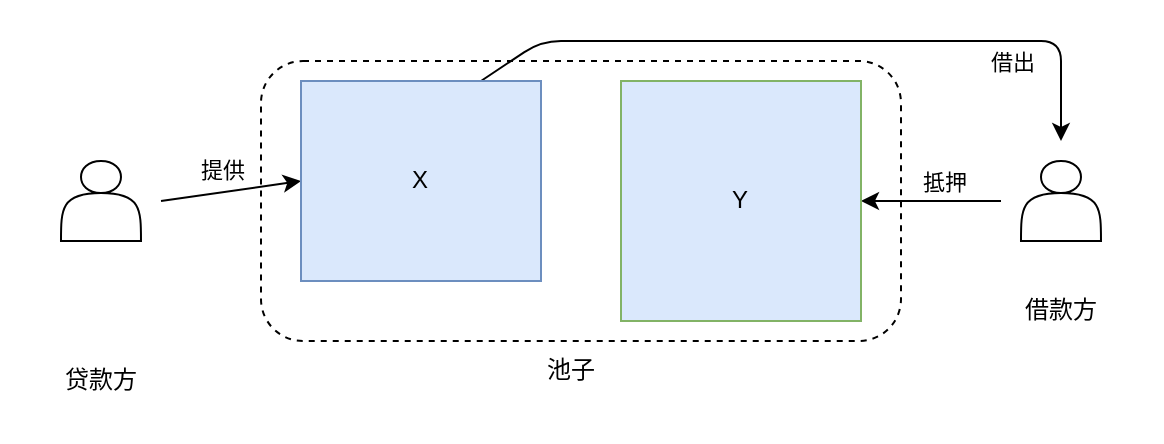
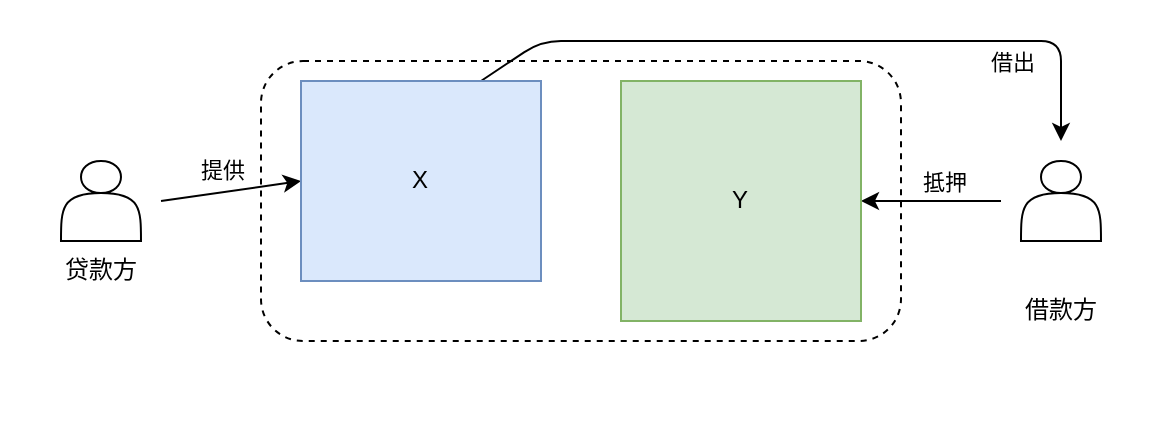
- <mxCell id="9" value="Y" style="rounded=0;whiteSpace=wrap;html=1;fillColor=#dae8fc;strokeColor=#82b366;" vertex="1" parent="1"><mxGeometry x="310" y="40" width="120" height="120" as="geometry" /></mxCell>
+ <mxCell id="9" value="Y" style="rounded=0;whiteSpace=wrap;html=1;fillColor=#d5e8d4;strokeColor=#82b366;" vertex="1" parent="1"><mxGeometry x="310" y="40" width="120" height="120" as="geometry" /></mxCell>
- <mxCell id="10" value="池子" style="text;html=1;align=center;verticalAlign=middle;resizable=0;points=[];autosize=1;strokeColor=none;fillColor=none;" vertex="1" parent="1"><mxGeometry x="260" y="170" width="50" height="30" as="geometry" /></mxCell>
- <mxCell id="14" value="贷款方" style="text;html=1;align=center;verticalAlign=middle;resizable=0;points=[];autosize=1;strokeColor=none;fillColor=none;" vertex="1" parent="1"><mxGeometry x="20" y="175" width="60" height="30" as="geometry" /></mxCell>
+ <mxCell id="14" value="贷款方" style="text;html=1;align=center;verticalAlign=middle;resizable=0;points=[];autosize=1;strokeColor=none;fillColor=none;" vertex="1" parent="1"><mxGeometry x="20" y="120" width="60" height="30" as="geometry" /></mxCell>
